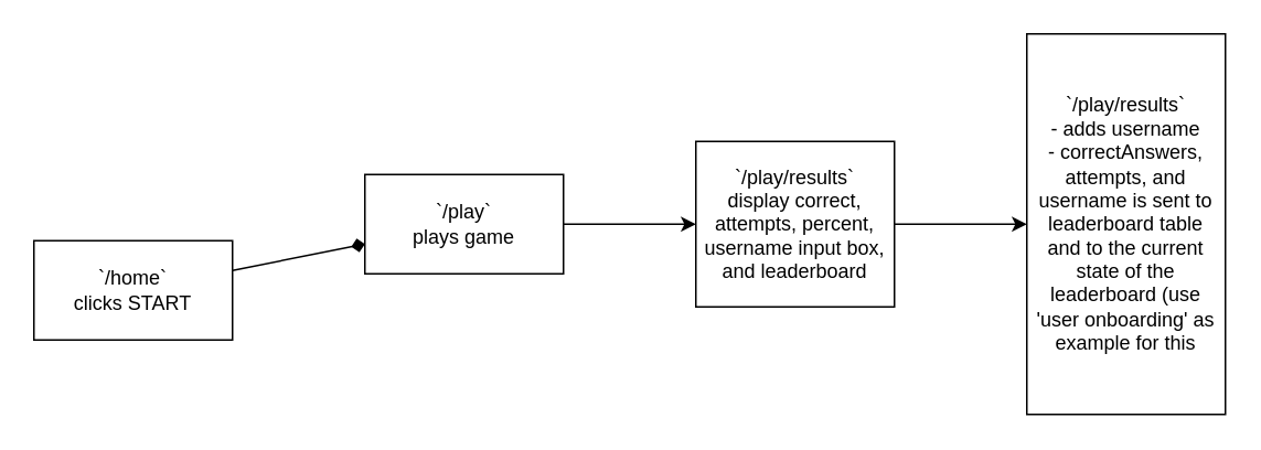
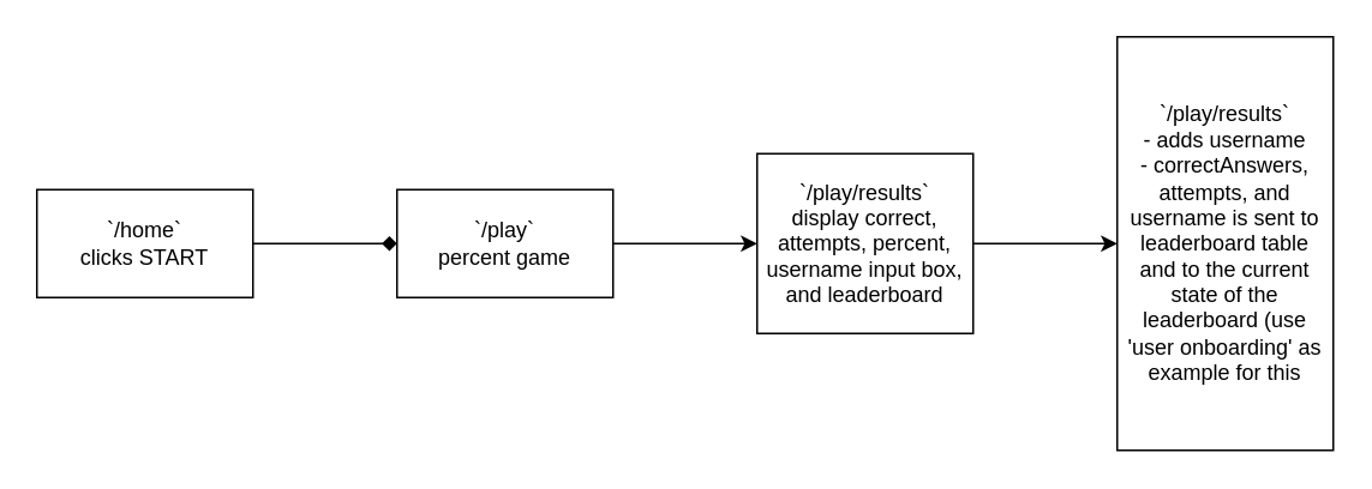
- <mxCell id="5" value="`/play`&lt;br&gt;plays game" style="whiteSpace=wrap;html=1;rounded=0;" vertex="1" parent="1"><mxGeometry x="220" y="105" width="120" height="60" as="geometry" /></mxCell>
+ <mxCell id="5" value="`/play`&lt;br&gt;percent game" style="whiteSpace=wrap;html=1;rounded=0;" vertex="1" parent="1"><mxGeometry x="220" y="105" width="120" height="60" as="geometry" /></mxCell>
- <mxCell id="3" value="`/home`&lt;br&gt;clicks START" style="rounded=0;whiteSpace=wrap;html=1;" vertex="1" parent="1"><mxGeometry x="20" y="145" width="120" height="60" as="geometry" /></mxCell>
+ <mxCell id="3" value="`/home`&lt;br&gt;clicks START" style="rounded=0;whiteSpace=wrap;html=1;" vertex="1" parent="1"><mxGeometry x="20" y="105" width="120" height="60" as="geometry" /></mxCell>
